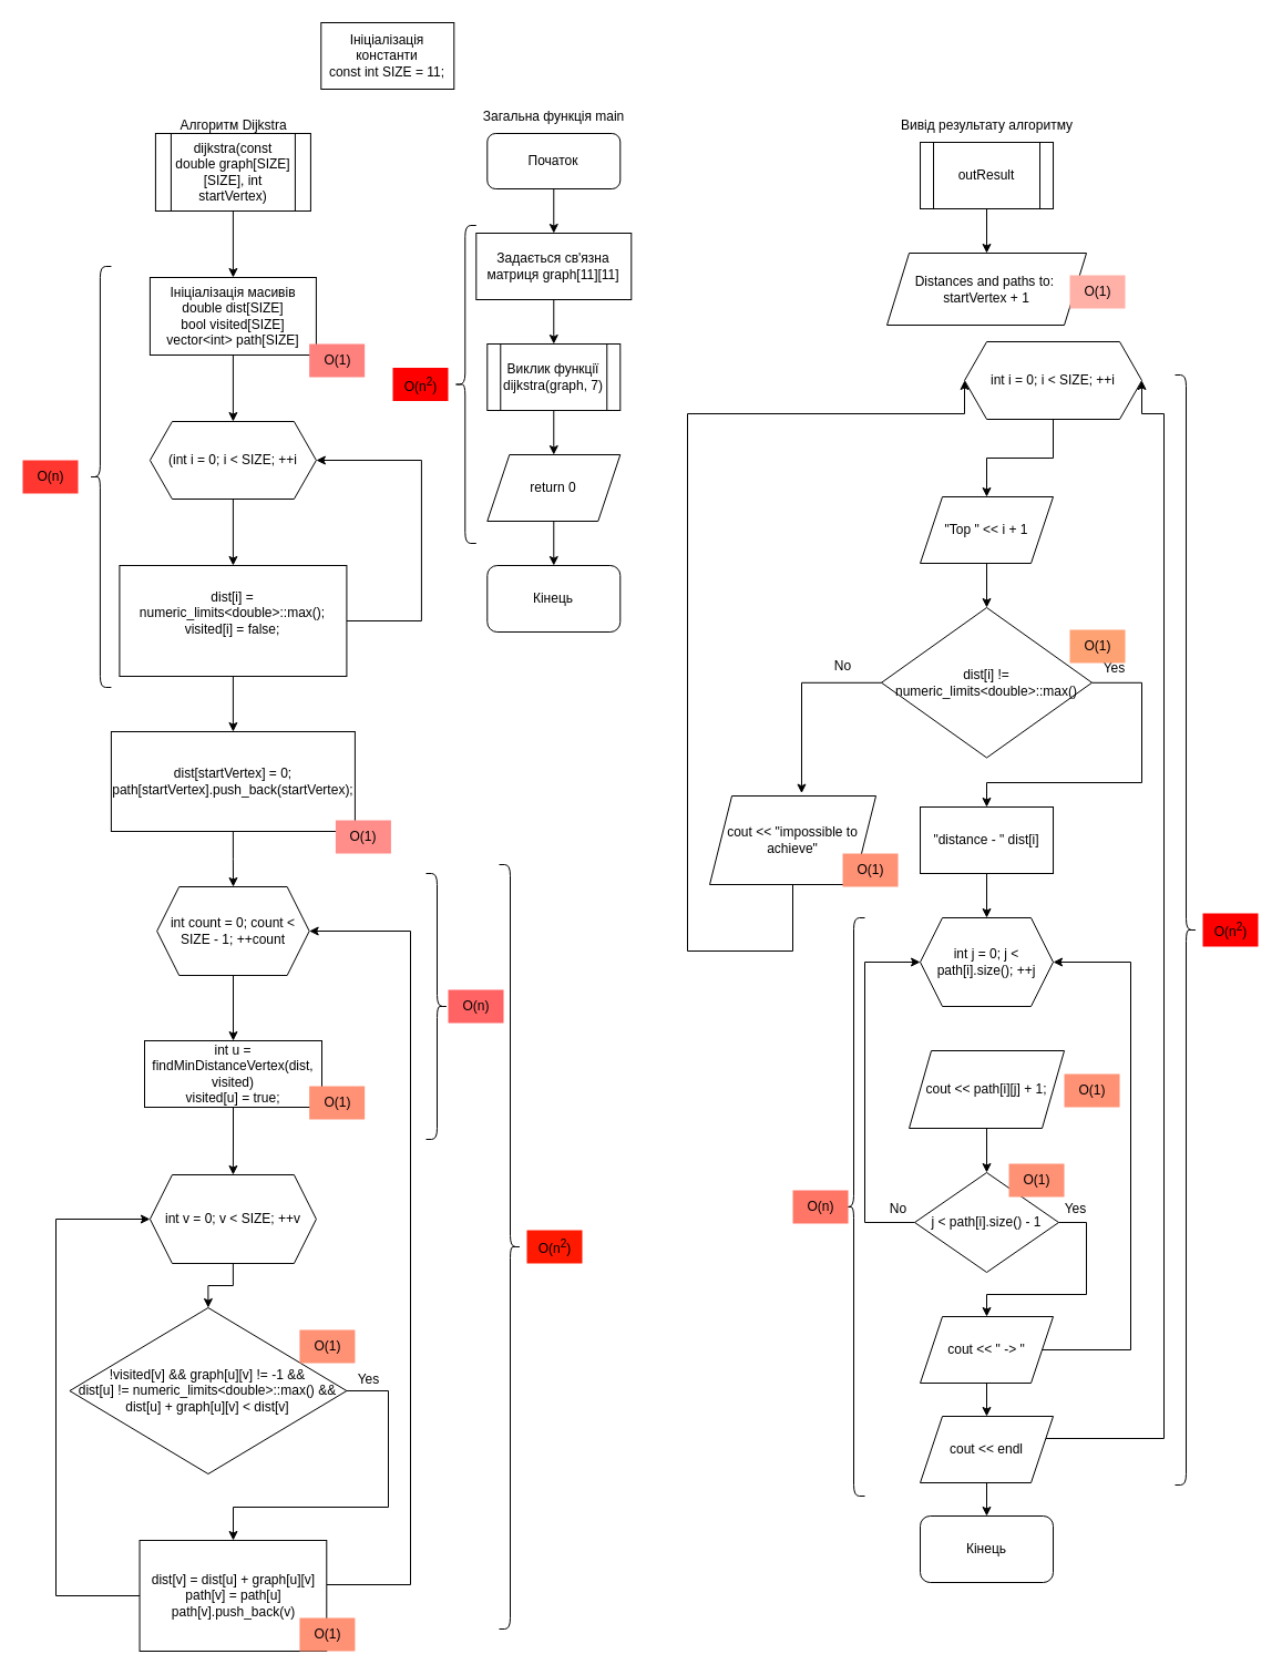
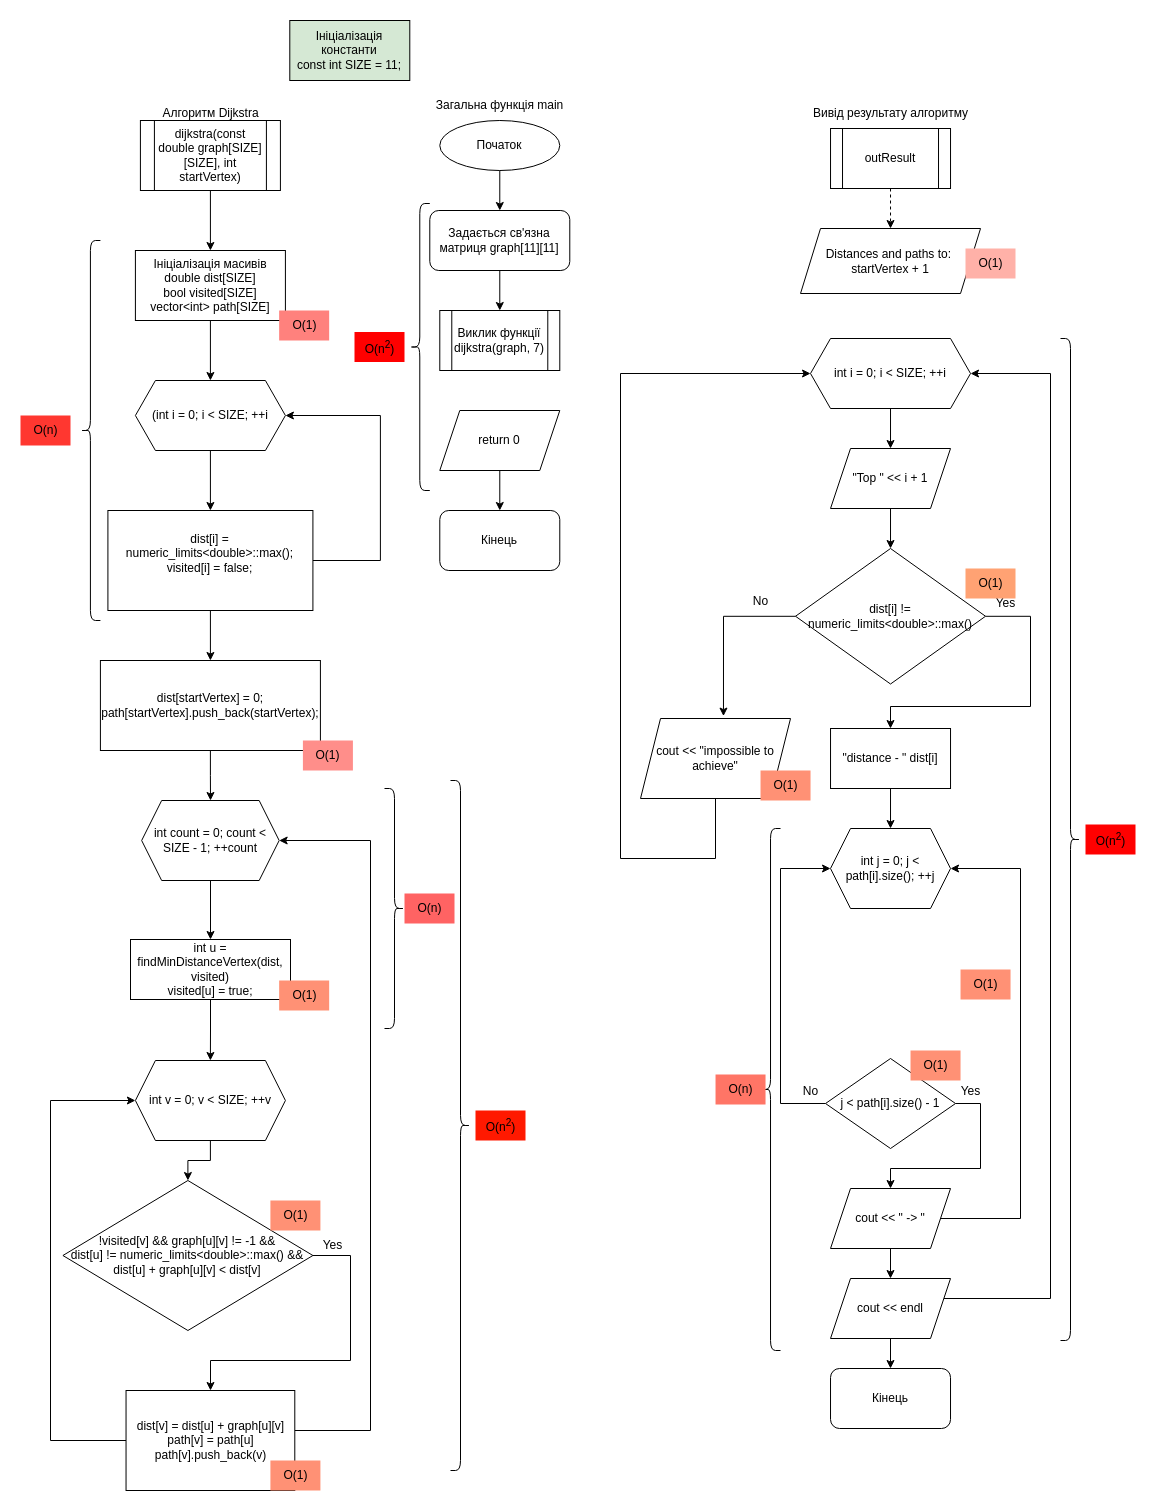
- <mxCell id="16" value="Ініціалізація константи&lt;br&gt;const int SIZE = 11;" style="whiteSpace=wrap;html=1;" parent="1" vertex="1"><mxGeometry x="289.29" y="20" width="120" height="60" as="geometry" /></mxCell>
+ <mxCell id="16" value="Ініціалізація константи&lt;br&gt;const int SIZE = 11;" style="whiteSpace=wrap;html=1;fillColor=#d5e8d4;" parent="1" vertex="1"><mxGeometry x="289.29" y="20" width="120" height="60" as="geometry" /></mxCell>
- <mxCell id="3" value="Початок" style="rounded=1;whiteSpace=wrap;html=1;" parent="1" vertex="1"><mxGeometry x="439.29" y="120" width="120" height="50" as="geometry" /></mxCell>
+ <mxCell id="3" value="Початок" style="ellipse;whiteSpace=wrap;html=1;" parent="1" vertex="1"><mxGeometry x="439.29" y="120" width="120" height="50" as="geometry" /></mxCell>
- <mxCell id="35" value="" style="edgeStyle=orthogonalEdgeStyle;rounded=0;orthogonalLoop=1;jettySize=auto;html=1;" parent="1" source="36" target="37" edge="1"><mxGeometry relative="1" as="geometry" /></mxCell>
+ <mxCell id="35" value="" style="edgeStyle=orthogonalEdgeStyle;rounded=0;orthogonalLoop=1;jettySize=auto;html=1;dashed=1;" parent="1" source="36" target="37" edge="1"><mxGeometry relative="1" as="geometry" /></mxCell>
- <mxCell id="5" value="Задається св'язна матриця graph[11][11]" style="rounded=0;whiteSpace=wrap;html=1;" parent="1" vertex="1"><mxGeometry x="429.29" y="210" width="140" height="60" as="geometry" /></mxCell>
+ <mxCell id="5" value="Задається св'язна матриця graph[11][11]" style="whiteSpace=wrap;html=1;rounded=1;" parent="1" vertex="1"><mxGeometry x="429.29" y="210" width="140" height="60" as="geometry" /></mxCell>
- <mxCell id="39" value="int i = 0; i &amp;lt; SIZE; ++i" style="shape=hexagon;perimeter=hexagonPerimeter2;whiteSpace=wrap;html=1;fixedSize=1;" parent="1" vertex="1"><mxGeometry x="870.03" y="308" width="160" height="70" as="geometry" /></mxCell>
+ <mxCell id="39" value="int i = 0; i &amp;lt; SIZE; ++i" style="shape=hexagon;perimeter=hexagonPerimeter2;whiteSpace=wrap;html=1;fixedSize=1;" parent="1" vertex="1"><mxGeometry x="810.03" y="338" width="160" height="70" as="geometry" /></mxCell>
- <mxCell id="6" value="" style="edgeStyle=orthogonalEdgeStyle;rounded=0;orthogonalLoop=1;jettySize=auto;html=1;" parent="1" source="7" target="9" edge="1"><mxGeometry relative="1" as="geometry" /></mxCell>
- <mxCell id="48" value="cout &amp;lt;&amp;lt; path[i][j] + 1;" style="shape=parallelogram;perimeter=parallelogramPerimeter;whiteSpace=wrap;html=1;fixedSize=1;" parent="1" vertex="1"><mxGeometry x="820.03" y="948" width="140" height="70" as="geometry" /></mxCell>
- <mxCell id="47" value="" style="edgeStyle=orthogonalEdgeStyle;rounded=0;orthogonalLoop=1;jettySize=auto;html=1;" parent="1" source="48" target="51" edge="1"><mxGeometry relative="1" as="geometry" /></mxCell>
